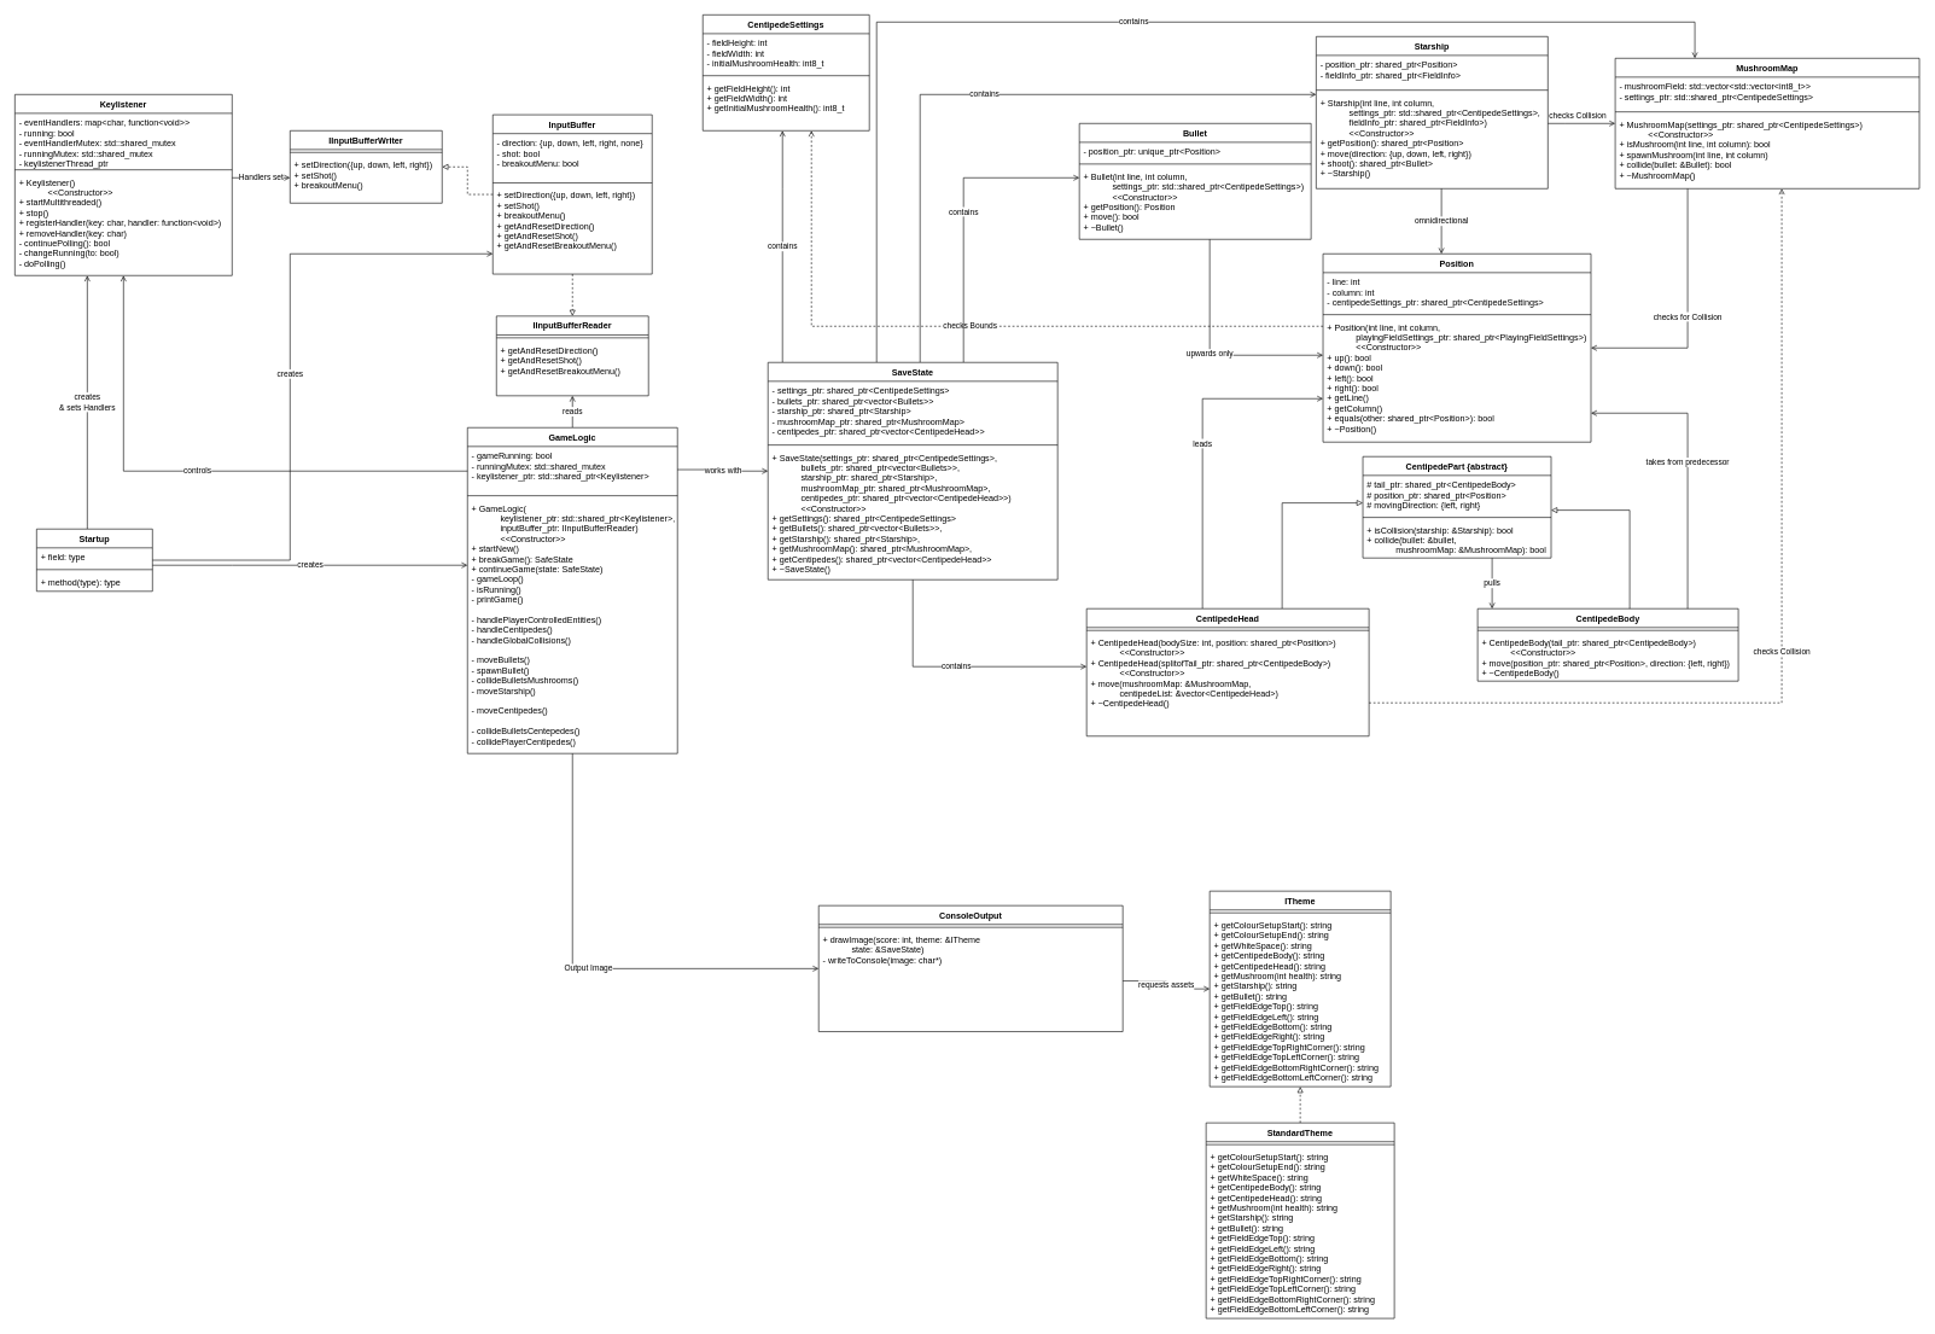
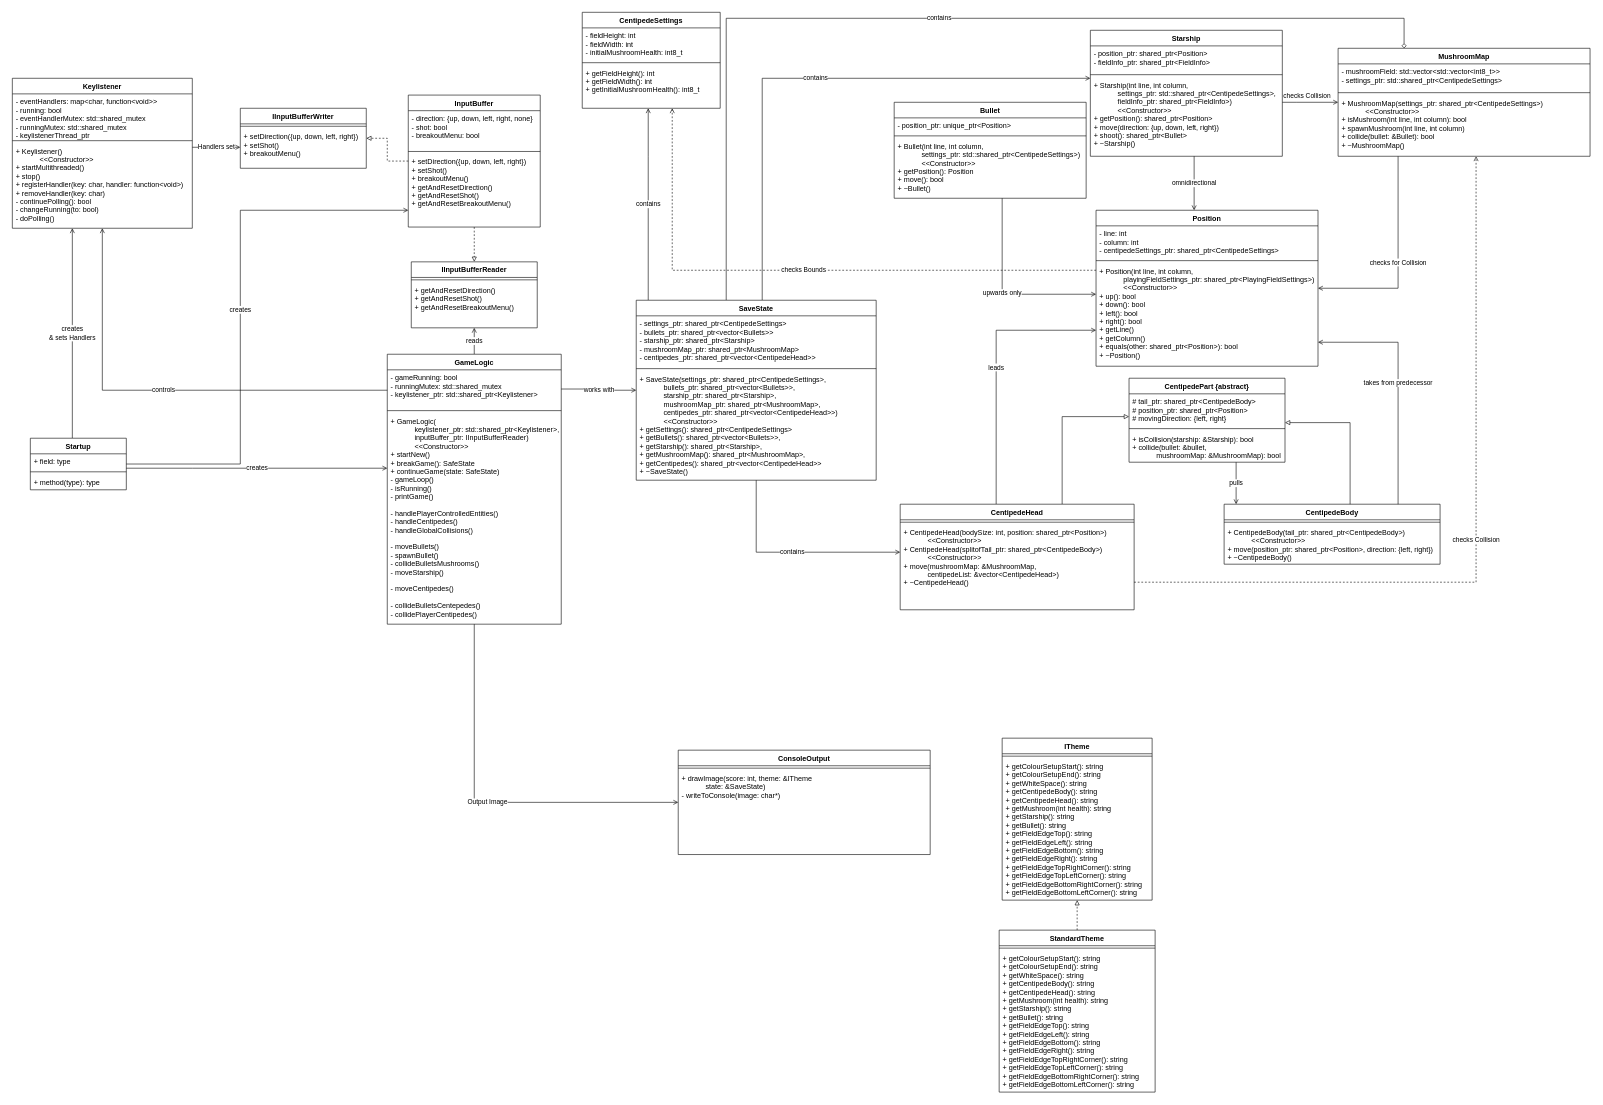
- <mxCell id="41" value="contains" style="edgeStyle=orthogonalEdgeStyle;rounded=0;orthogonalLoop=1;jettySize=auto;html=1;endArrow=open;endFill=0;" parent="1" source="43" target="32" edge="1"><mxGeometry relative="1" as="geometry"><Array as="points"><mxPoint x="1210" y="30" /><mxPoint x="2340" y="30" /></Array></mxGeometry></mxCell>
+ <mxCell id="41" value="contains" style="edgeStyle=orthogonalEdgeStyle;rounded=0;orthogonalLoop=1;jettySize=auto;html=1;endArrow=diamond;endFill=0;" parent="1" source="43" target="32" edge="1"><mxGeometry relative="1" as="geometry"><Array as="points"><mxPoint x="1210" y="30" /><mxPoint x="2340" y="30" /></Array></mxGeometry></mxCell>
- <mxCell id="39" value="contains" style="edgeStyle=orthogonalEdgeStyle;rounded=0;orthogonalLoop=1;jettySize=auto;html=1;endArrow=open;endFill=0;" parent="1" source="43" target="22" edge="1"><mxGeometry relative="1" as="geometry"><Array as="points"><mxPoint x="1330" y="245" /></Array></mxGeometry></mxCell>
- <mxCell id="61" value="requests assets" style="edgeStyle=orthogonalEdgeStyle;rounded=0;orthogonalLoop=1;jettySize=auto;html=1;endArrow=open;endFill=0;" parent="1" source="49" target="54" edge="1"><mxGeometry relative="1" as="geometry" /></mxCell>
